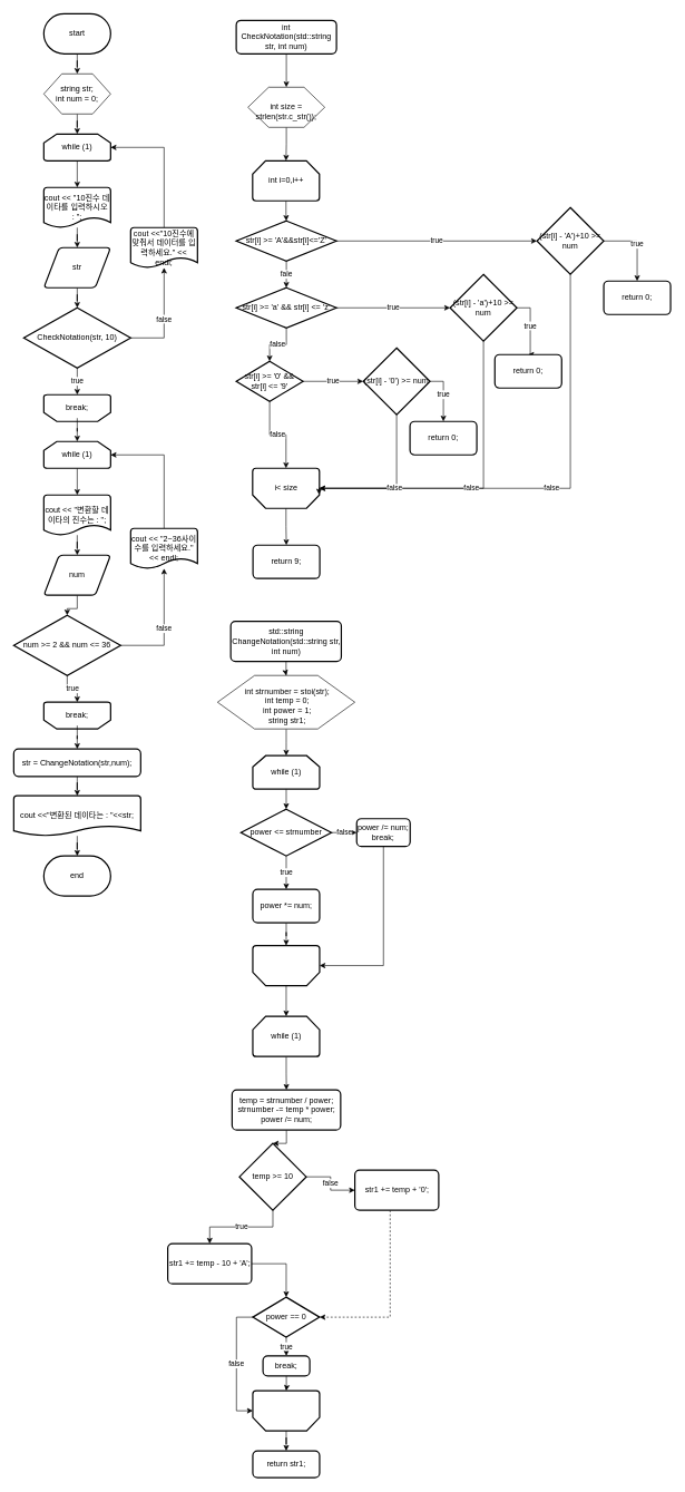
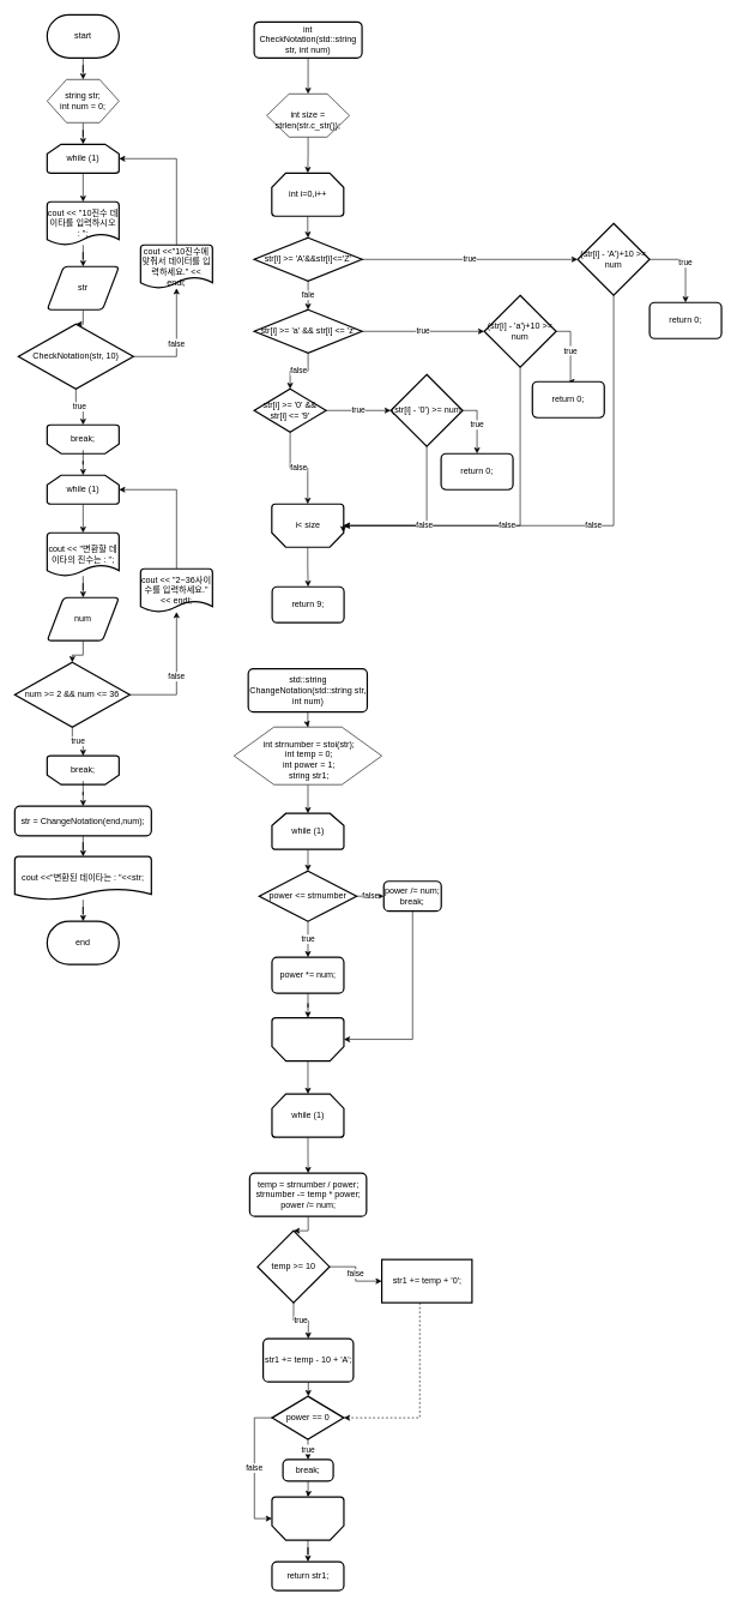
- <mxCell id="18" value="CheckNotation(str, 10)" style="strokeWidth=2;html=1;shape=mxgraph.flowchart.decision;whiteSpace=wrap;" vertex="1" parent="1"><mxGeometry x="35" y="460" width="160" height="90" as="geometry" /></mxCell>
+ <mxCell id="18" value="CheckNotation(str, 10)" style="strokeWidth=2;html=1;shape=mxgraph.flowchart.decision;whiteSpace=wrap;" vertex="1" parent="1"><mxGeometry x="25" y="450" width="160" height="90" as="geometry" /></mxCell>
- <mxCell id="106" value="str = ChangeNotation(str,num);" style="rounded=1;whiteSpace=wrap;html=1;absoluteArcSize=1;arcSize=14;strokeWidth=2;" vertex="1" parent="1"><mxGeometry x="20" y="1120" width="190" height="41" as="geometry" /></mxCell>
+ <mxCell id="106" value="str = ChangeNotation(end,num);" style="rounded=1;whiteSpace=wrap;html=1;absoluteArcSize=1;arcSize=14;strokeWidth=2;" vertex="1" parent="1"><mxGeometry x="20" y="1120" width="190" height="41" as="geometry" /></mxCell>
- <mxCell id="96" value="str1 += temp + '0';" style="rounded=1;whiteSpace=wrap;html=1;absoluteArcSize=1;arcSize=14;strokeWidth=2;" vertex="1" parent="1"><mxGeometry x="530.5" y="1750" width="125.5" height="60" as="geometry" /></mxCell>
+ <mxCell id="96" value="str1 += temp + '0';" style="whiteSpace=wrap;html=1;absoluteArcSize=1;arcSize=14;strokeWidth=2;rounded=0;" vertex="1" parent="1"><mxGeometry x="530.5" y="1750" width="125.5" height="60" as="geometry" /></mxCell>
- <mxCell id="94" value="str1 += temp - 10 + 'A';" style="rounded=1;whiteSpace=wrap;html=1;absoluteArcSize=1;arcSize=14;strokeWidth=2;" vertex="1" parent="1"><mxGeometry x="250.5" y="1860" width="125.5" height="60" as="geometry" /></mxCell>
+ <mxCell id="94" value="str1 += temp - 10 + 'A';" style="rounded=1;whiteSpace=wrap;html=1;absoluteArcSize=1;arcSize=14;strokeWidth=2;" vertex="1" parent="1"><mxGeometry x="365.5" y="1860" width="125.5" height="60" as="geometry" /></mxCell>
